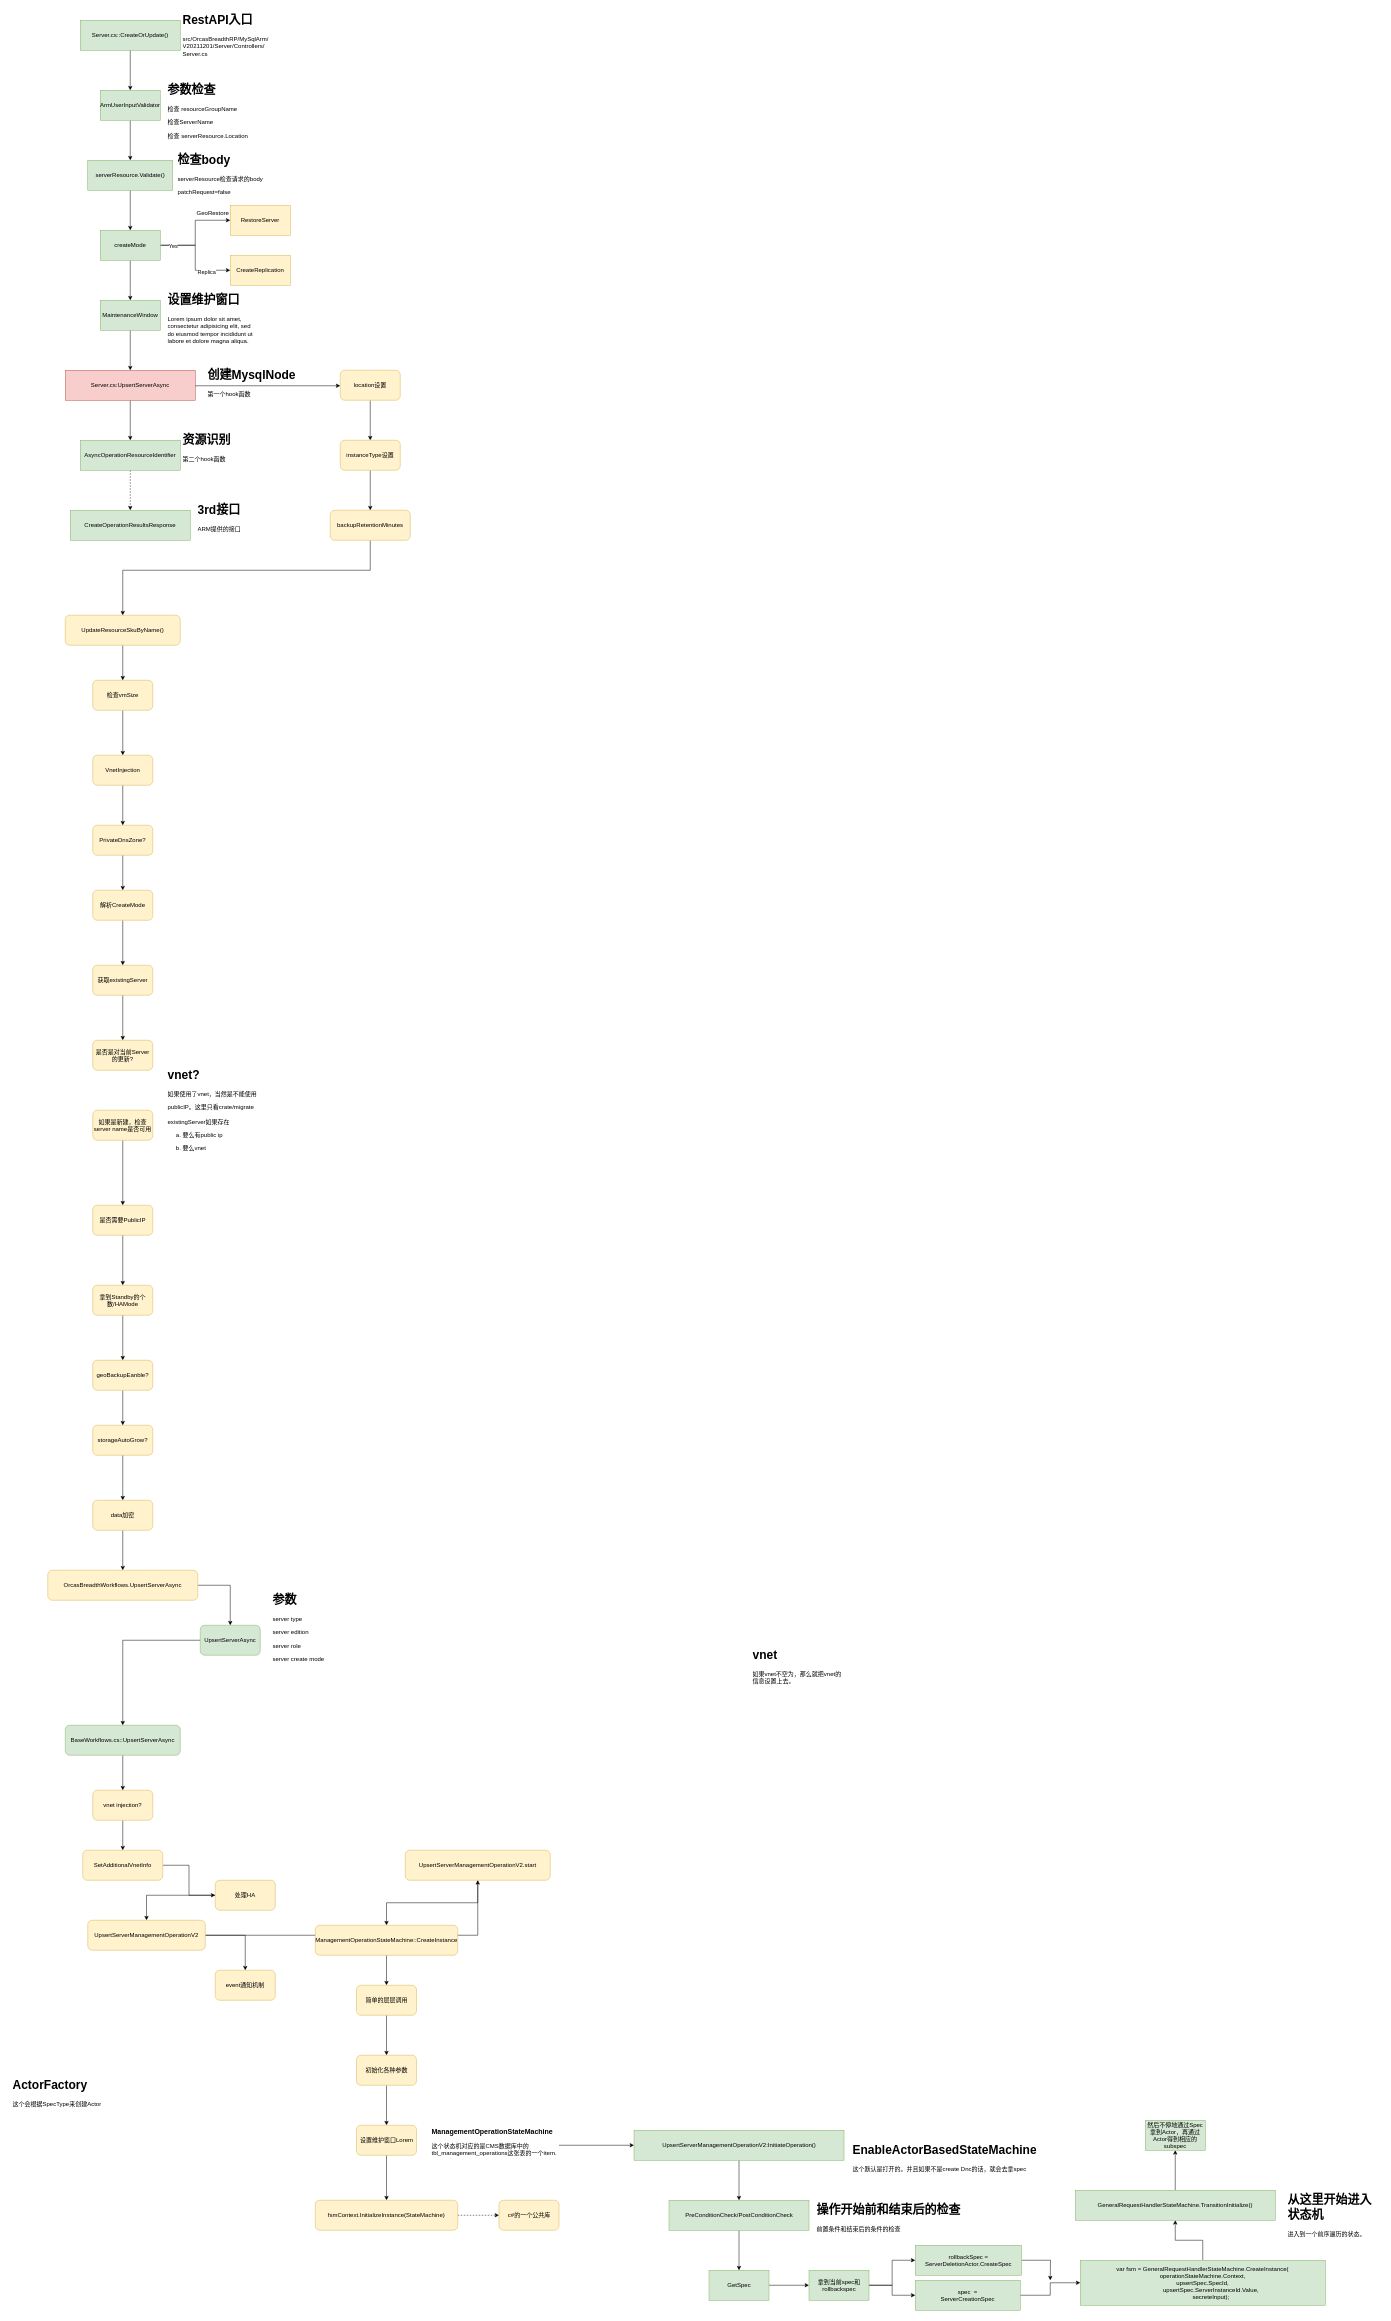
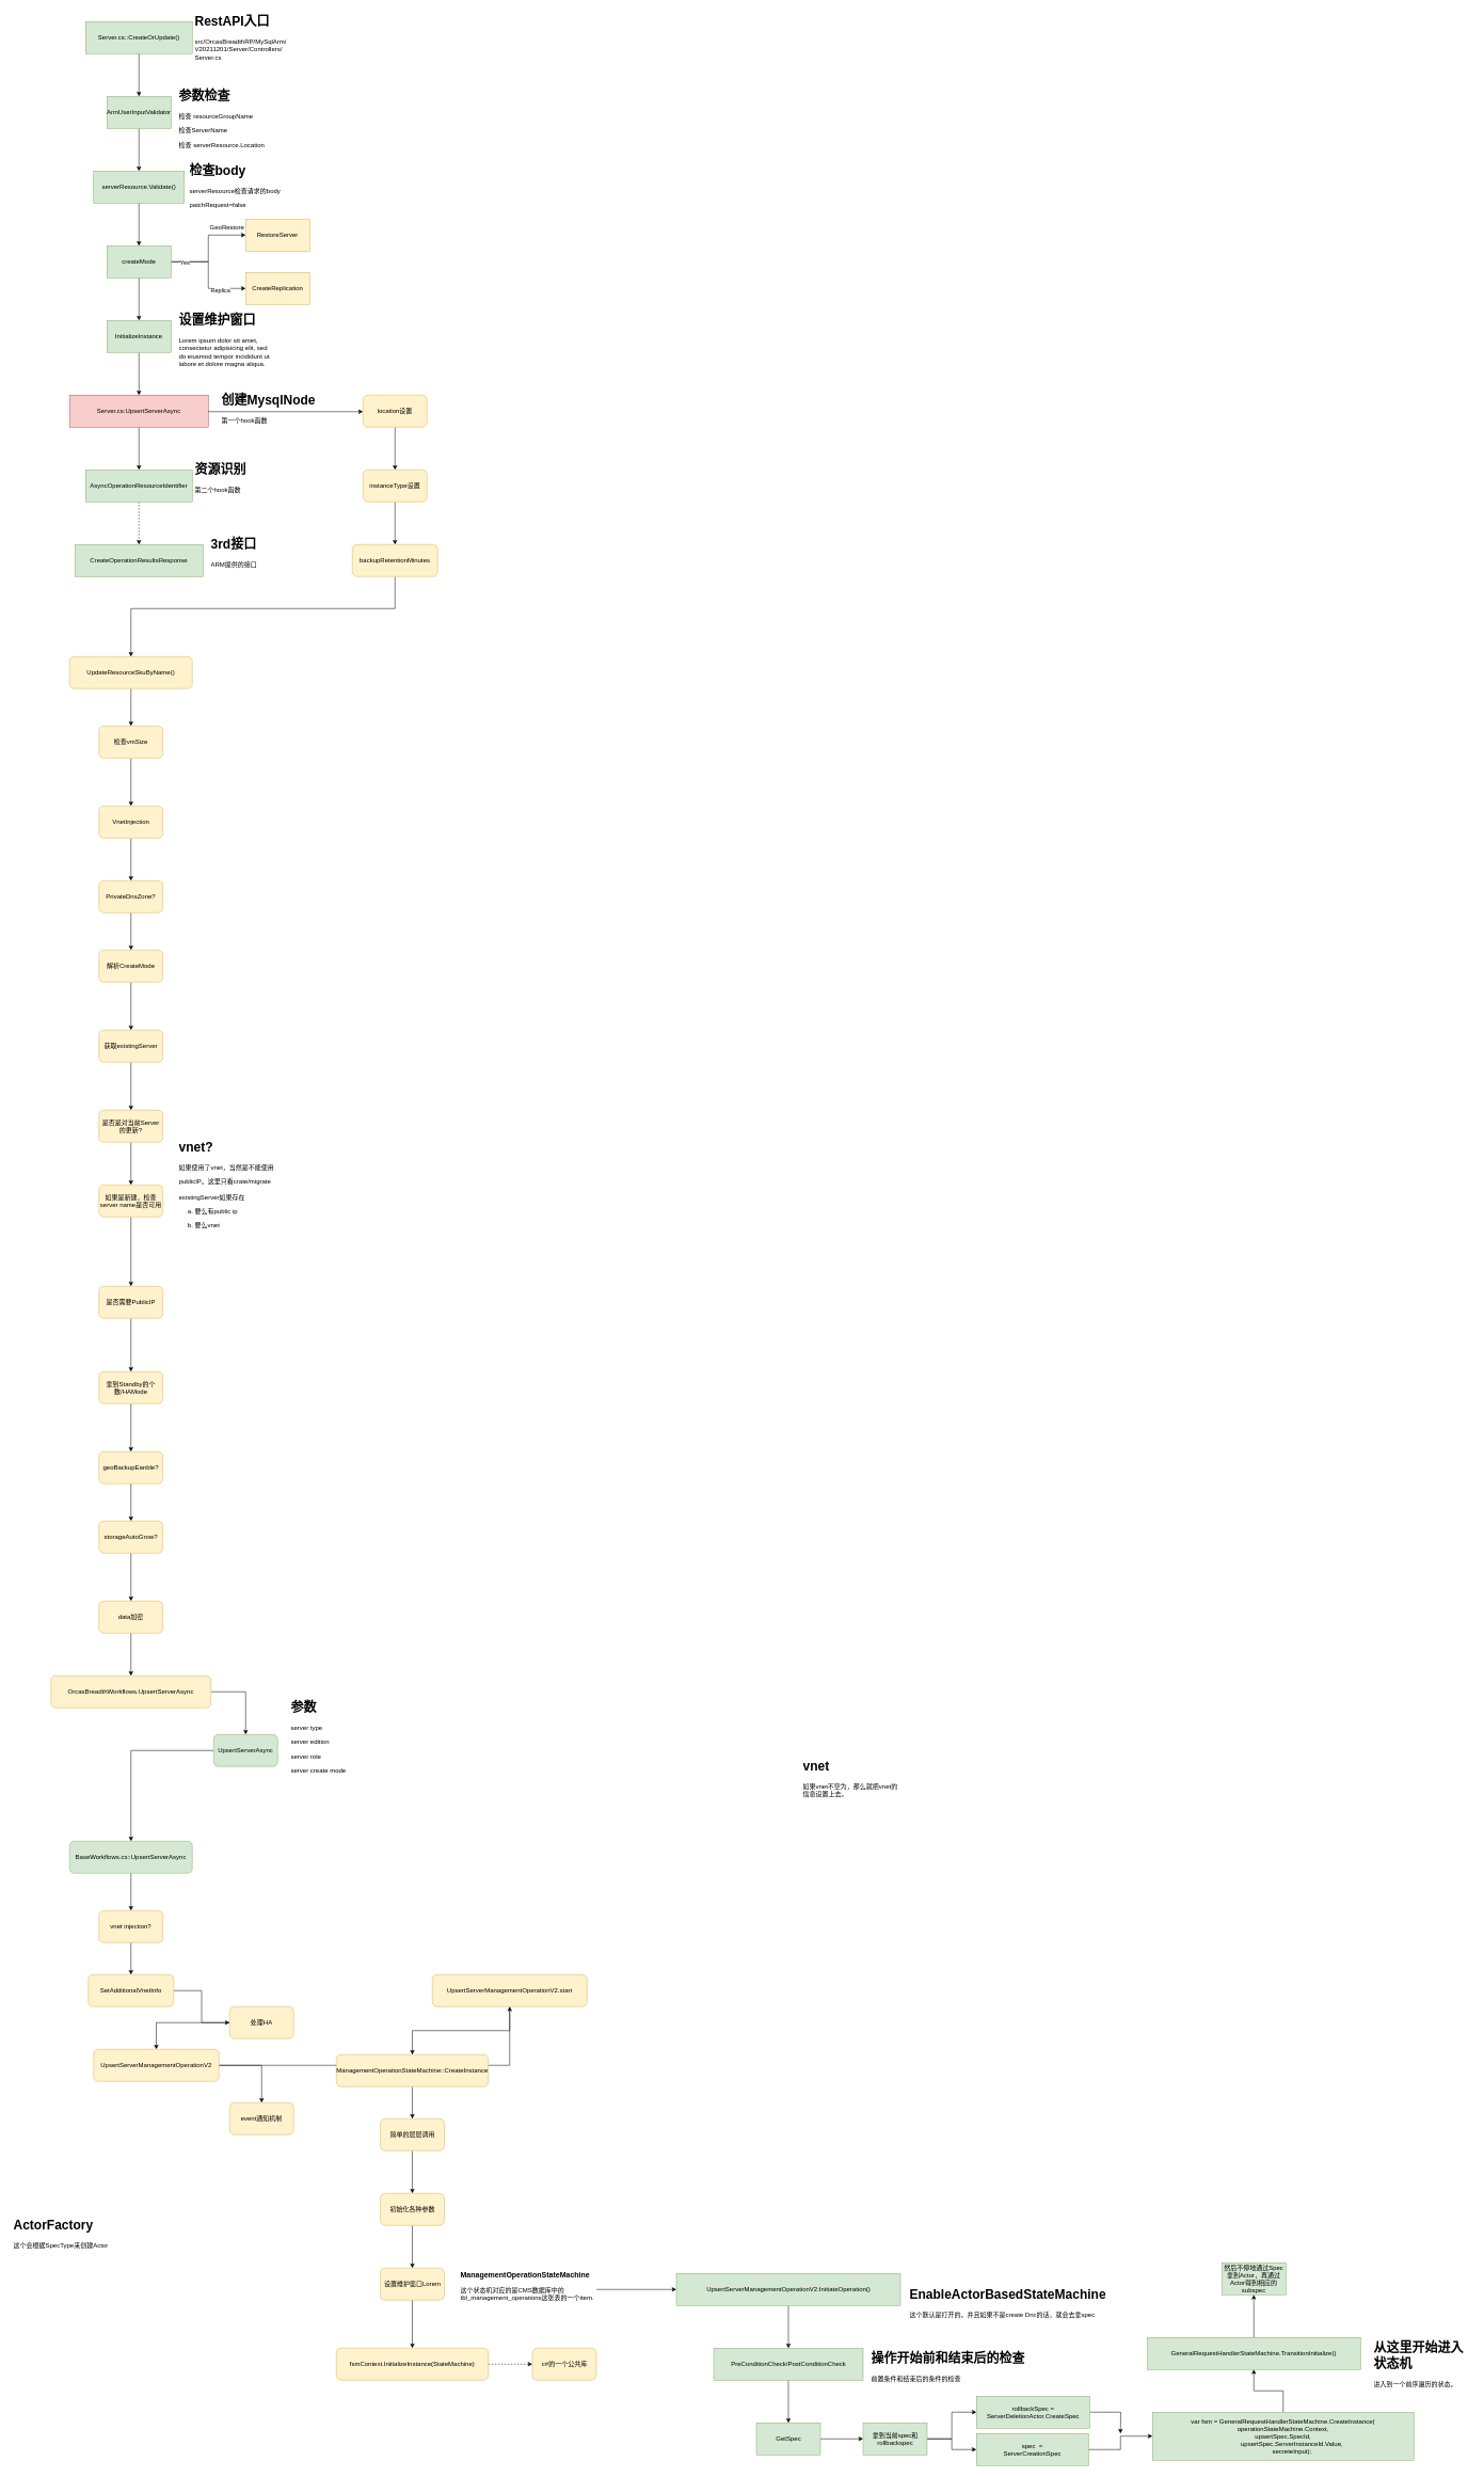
- <mxCell id="21" value="MaintenanceWindow" style="whiteSpace=wrap;html=1;fillColor=#d5e8d4;strokeColor=#82b366;rounded=0;" parent="1" vertex="1"><mxGeometry x="200" y="600" width="120" height="60" as="geometry" /></mxCell>
+ <mxCell id="21" value="InitializeInstance" style="whiteSpace=wrap;html=1;fillColor=#d5e8d4;strokeColor=#82b366;rounded=0;" parent="1" vertex="1"><mxGeometry x="200" y="600" width="120" height="60" as="geometry" /></mxCell>
+ <mxCell id="50" value="" style="edgeStyle=orthogonalEdgeStyle;rounded=0;orthogonalLoop=1;jettySize=auto;html=1;" parent="1" source="51" target="53" edge="1"><mxGeometry relative="1" as="geometry" /></mxCell>
